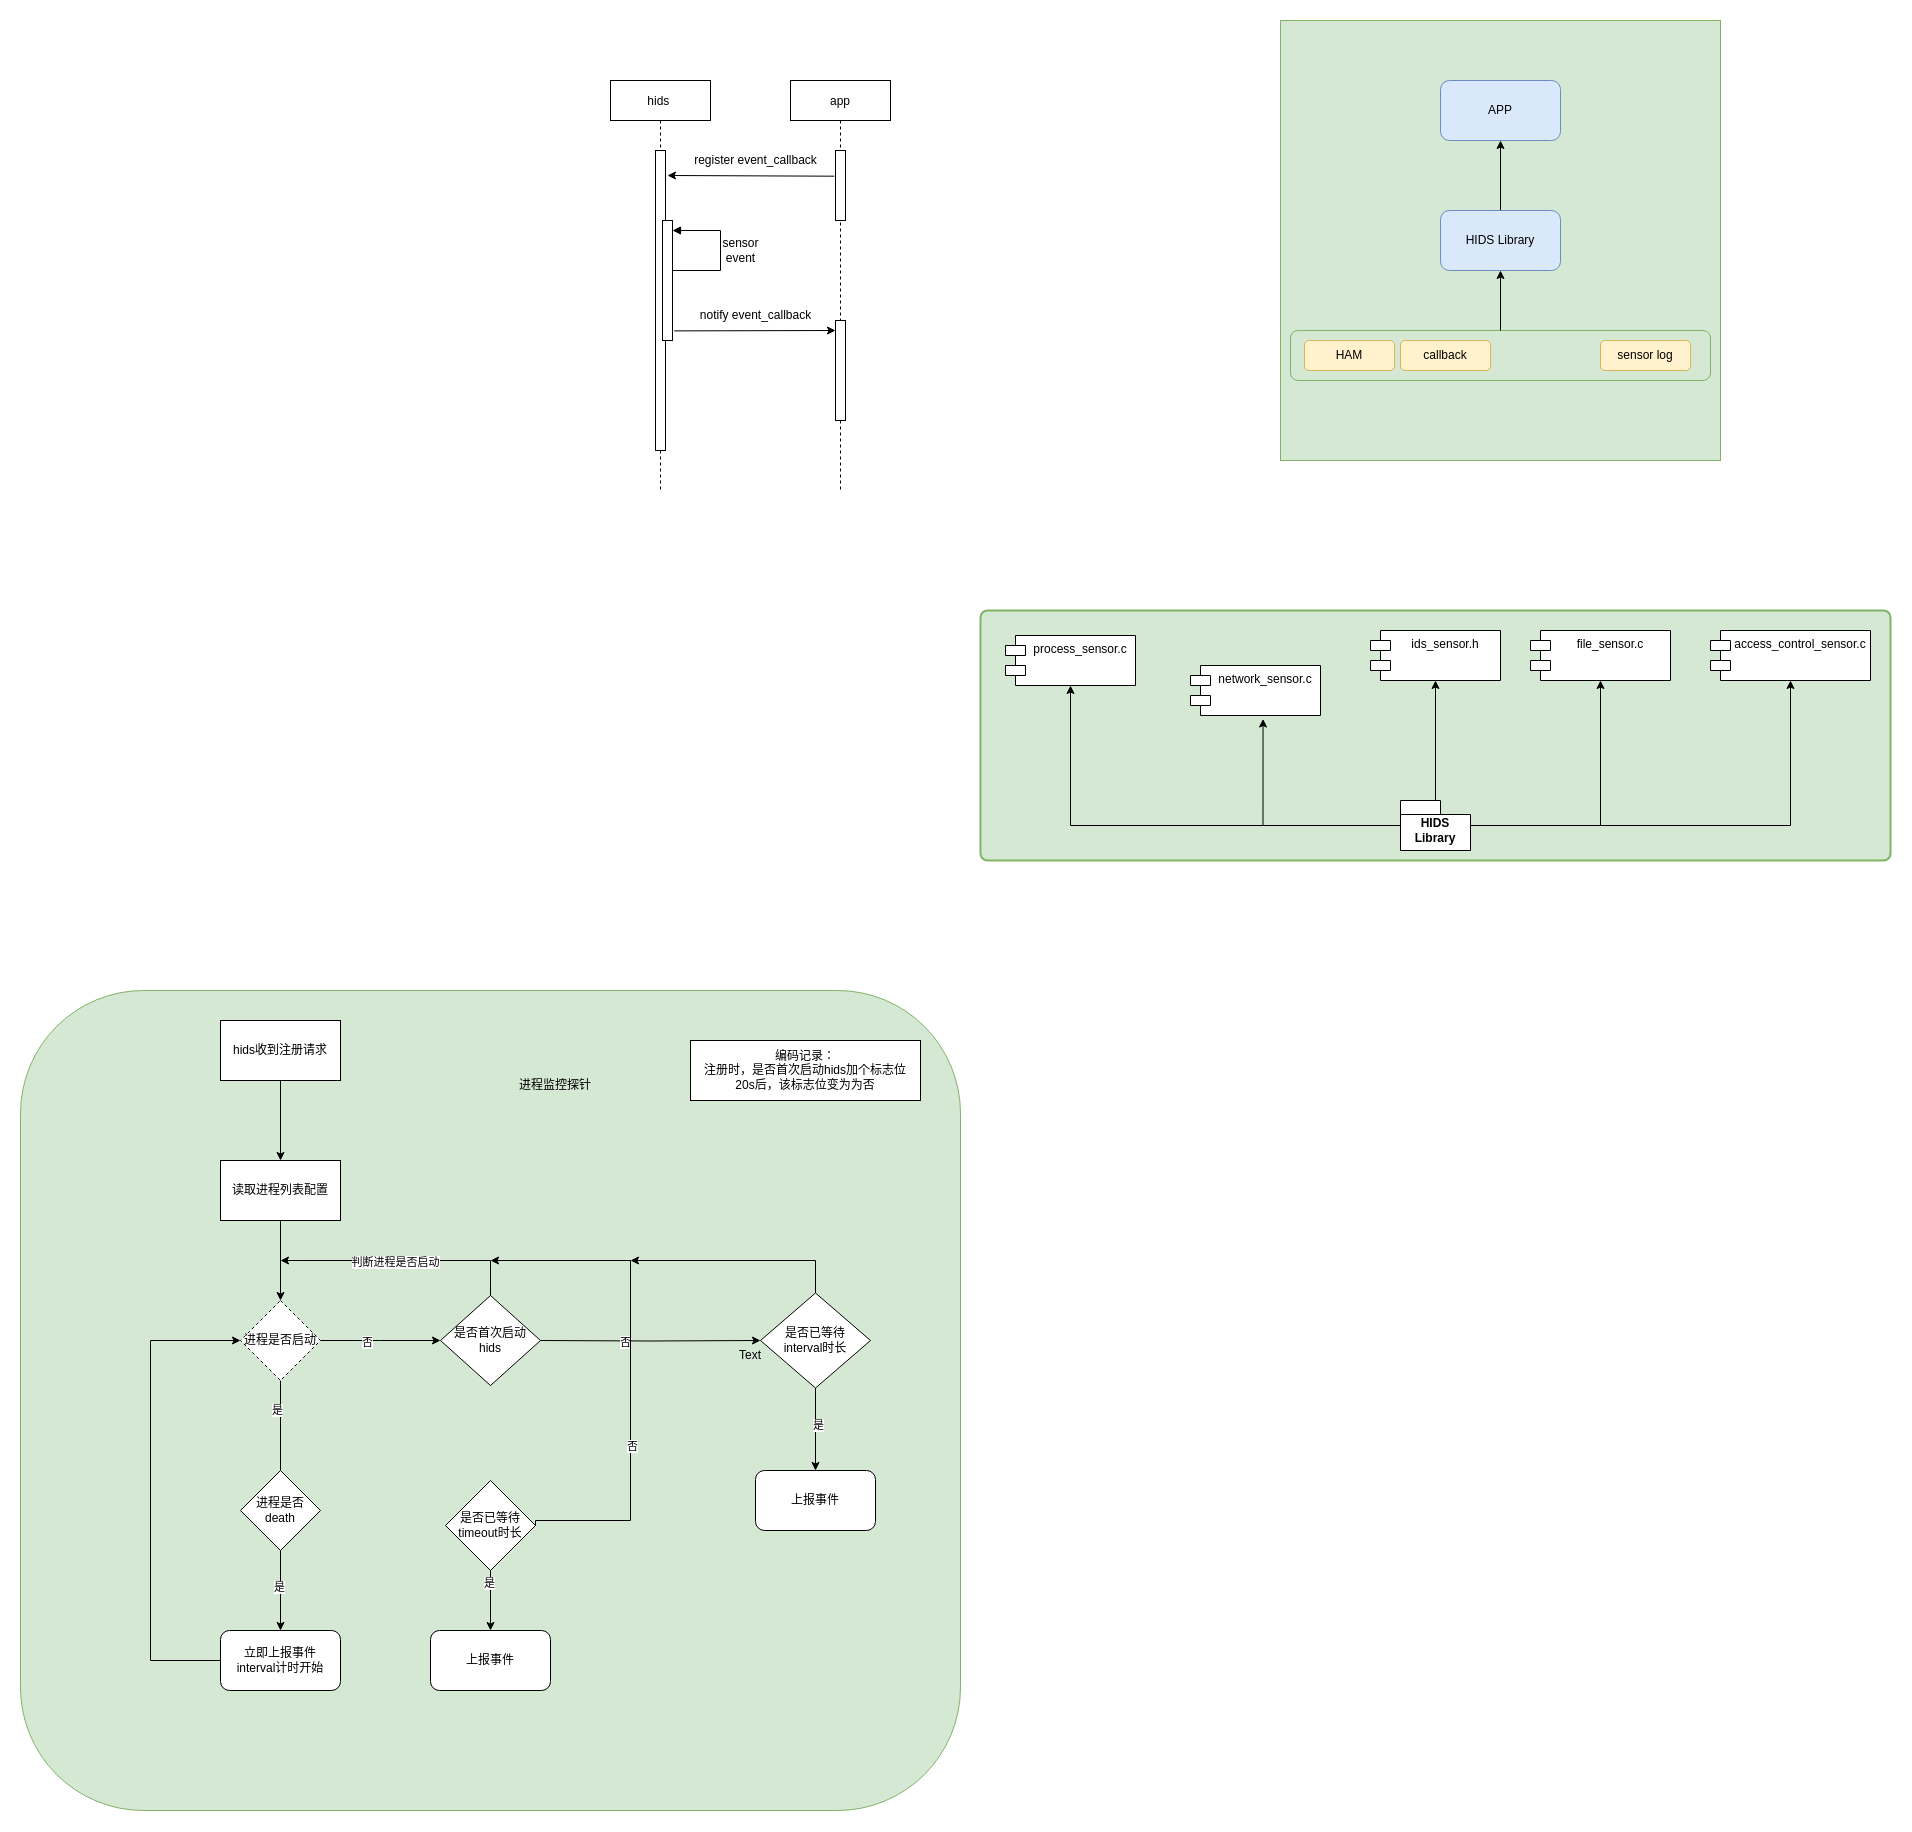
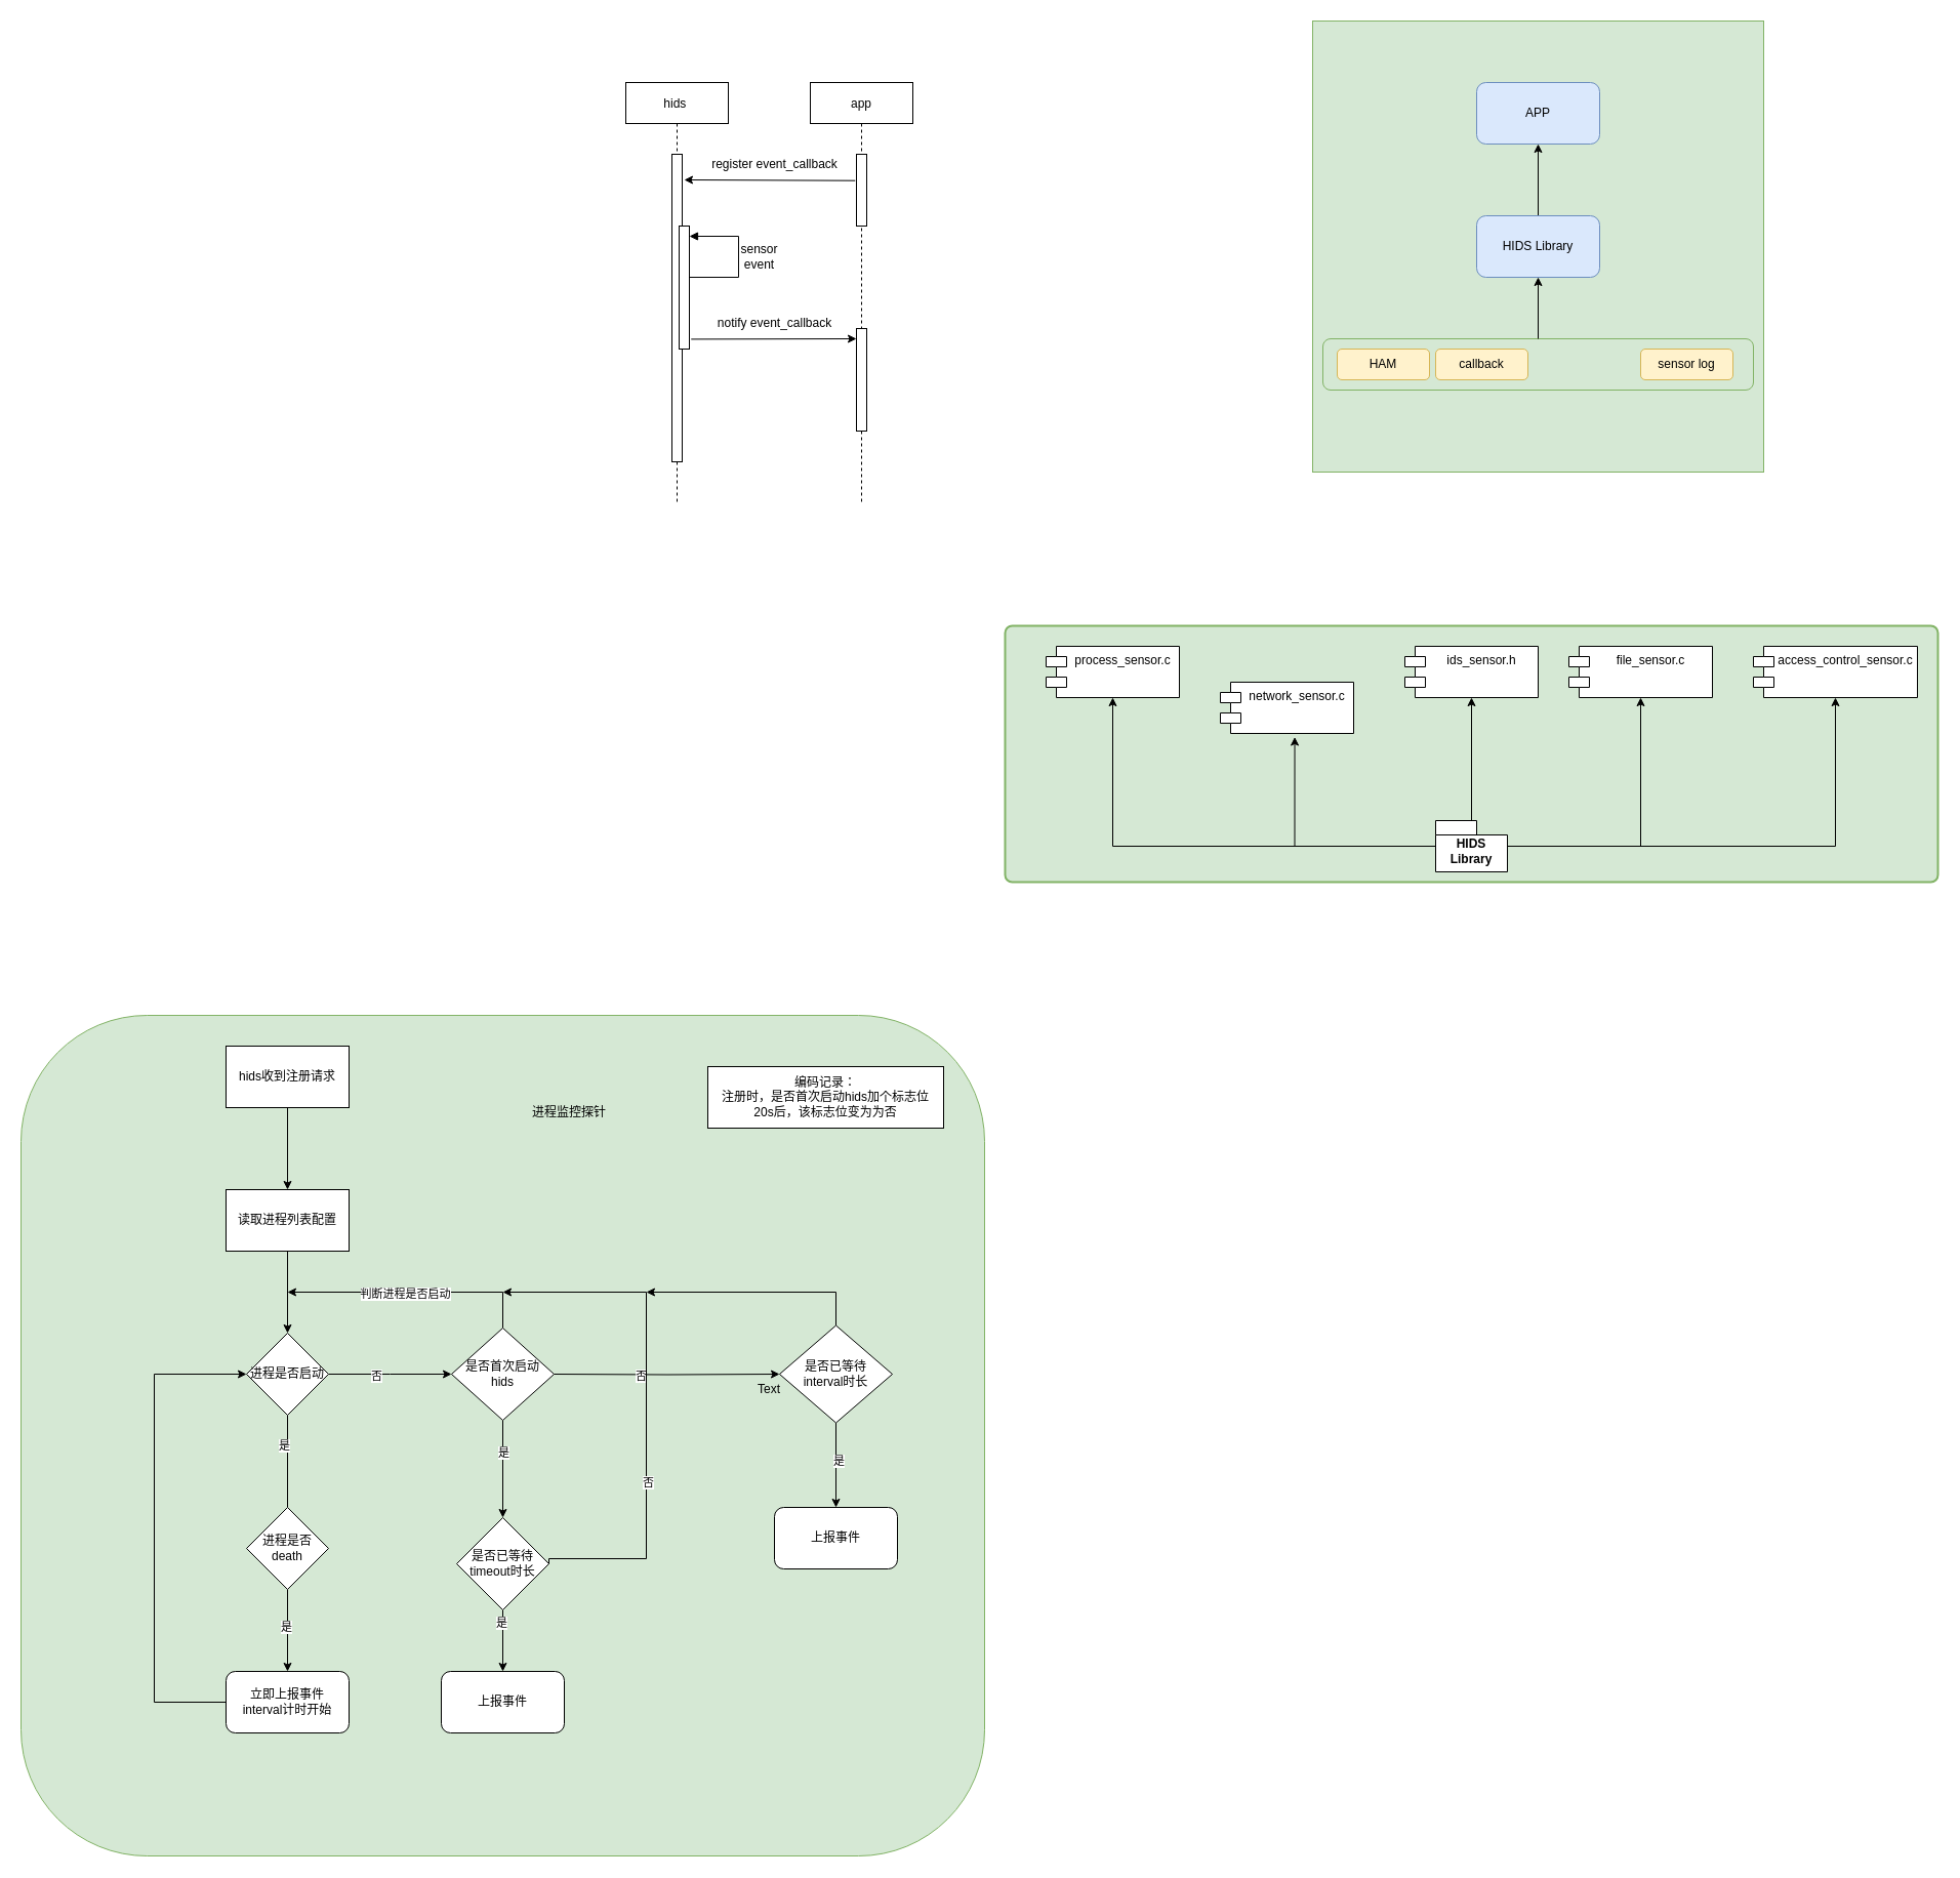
- <mxCell id="17" value="process_sensor.c" style="shape=module;align=left;spacingLeft=20;align=center;verticalAlign=top;whiteSpace=wrap;html=1;" parent="1" vertex="1"><mxGeometry x="1005" y="635" width="130" height="50" as="geometry" /></mxCell>
+ <mxCell id="17" value="process_sensor.c" style="shape=module;align=left;spacingLeft=20;align=center;verticalAlign=top;whiteSpace=wrap;html=1;" parent="1" vertex="1"><mxGeometry x="1020" y="630" width="130" height="50" as="geometry" /></mxCell>
- <mxCell id="49" value="进程是否启动" style="rhombus;whiteSpace=wrap;html=1;dashed=1;" vertex="1" parent="1"><mxGeometry x="240" y="1300" width="80" height="80" as="geometry" /></mxCell>
+ <mxCell id="49" value="进程是否启动" style="rhombus;whiteSpace=wrap;html=1;" vertex="1" parent="1"><mxGeometry x="240" y="1300" width="80" height="80" as="geometry" /></mxCell>
+ <mxCell id="50" style="edgeStyle=orthogonalEdgeStyle;rounded=0;orthogonalLoop=1;jettySize=auto;html=1;entryX=0.5;entryY=0;entryDx=0;entryDy=0;" edge="1" parent="1" source="52" target="63"><mxGeometry relative="1" as="geometry"><mxPoint x="490" y="1460" as="targetPoint" /></mxGeometry></mxCell>
+ <mxCell id="51" value="是" style="edgeLabel;html=1;align=center;verticalAlign=middle;resizable=0;points=[];" vertex="1" connectable="0" parent="50"><mxGeometry x="-0.354" relative="1" as="geometry"><mxPoint as="offset" /></mxGeometry></mxCell>
